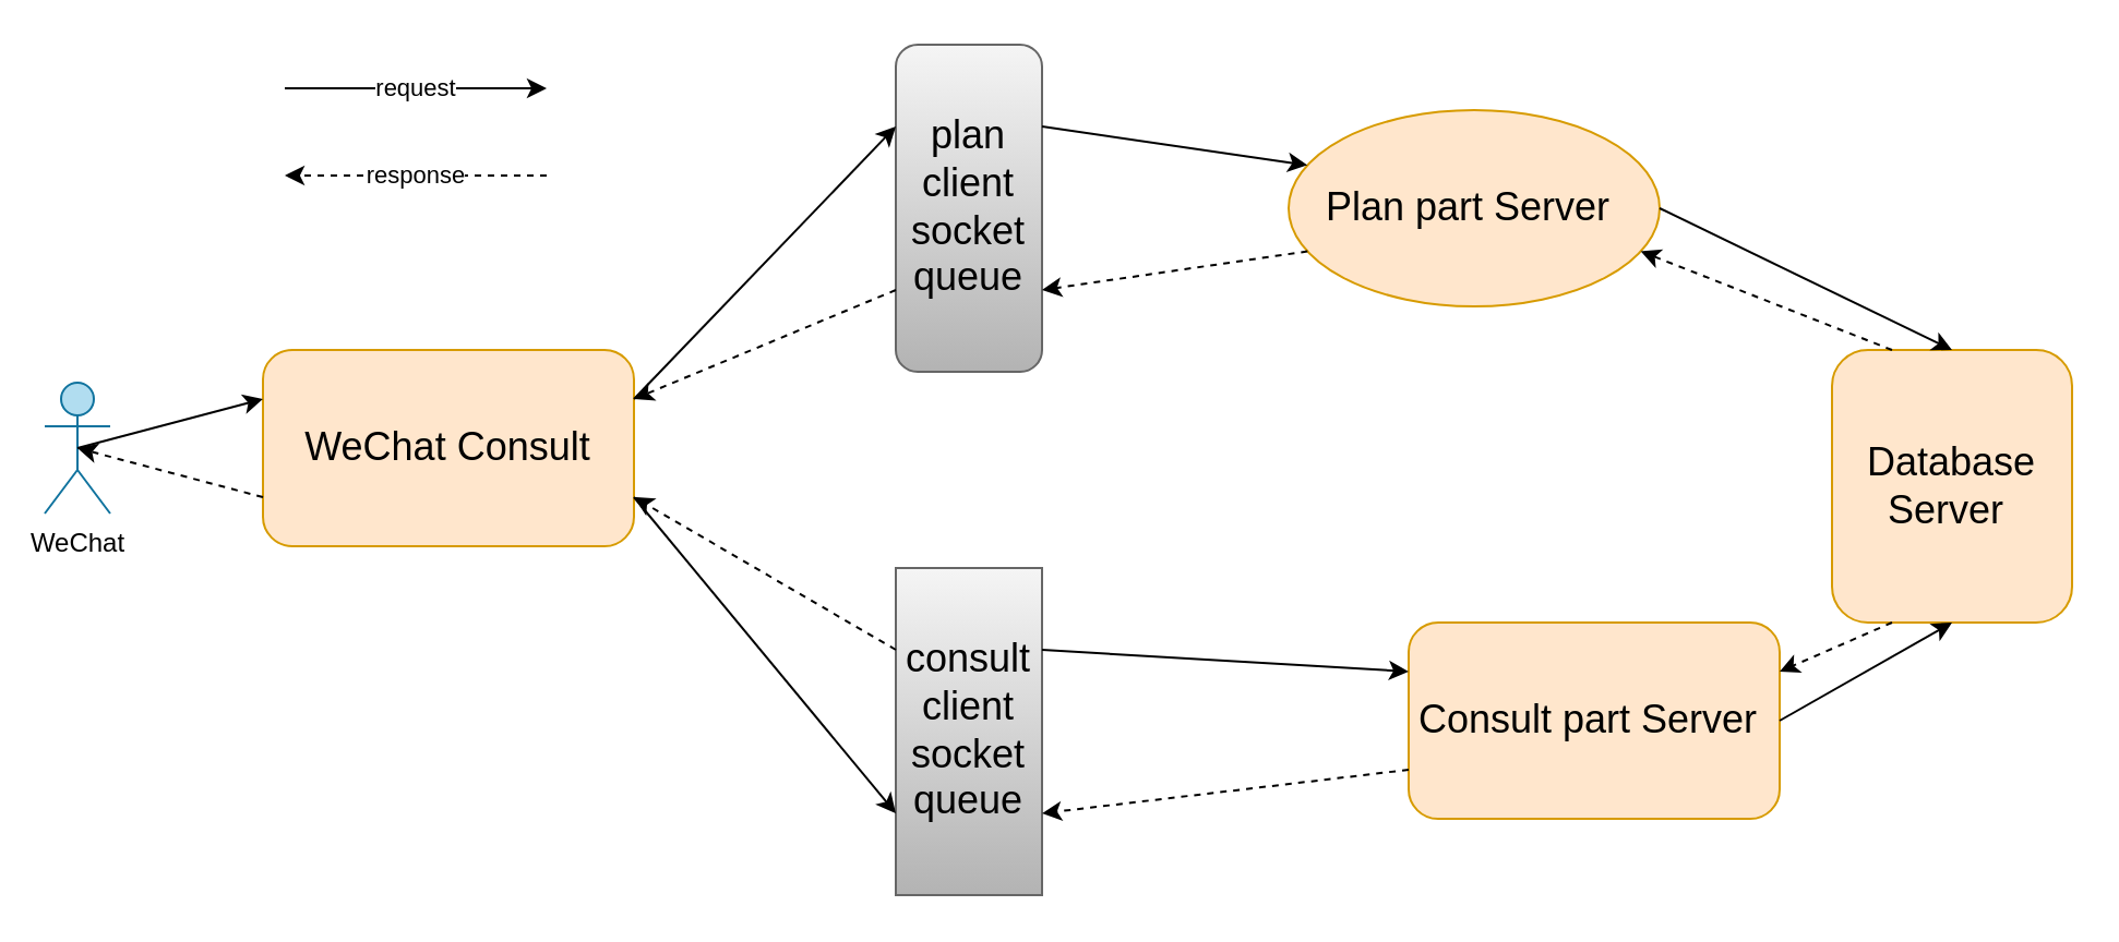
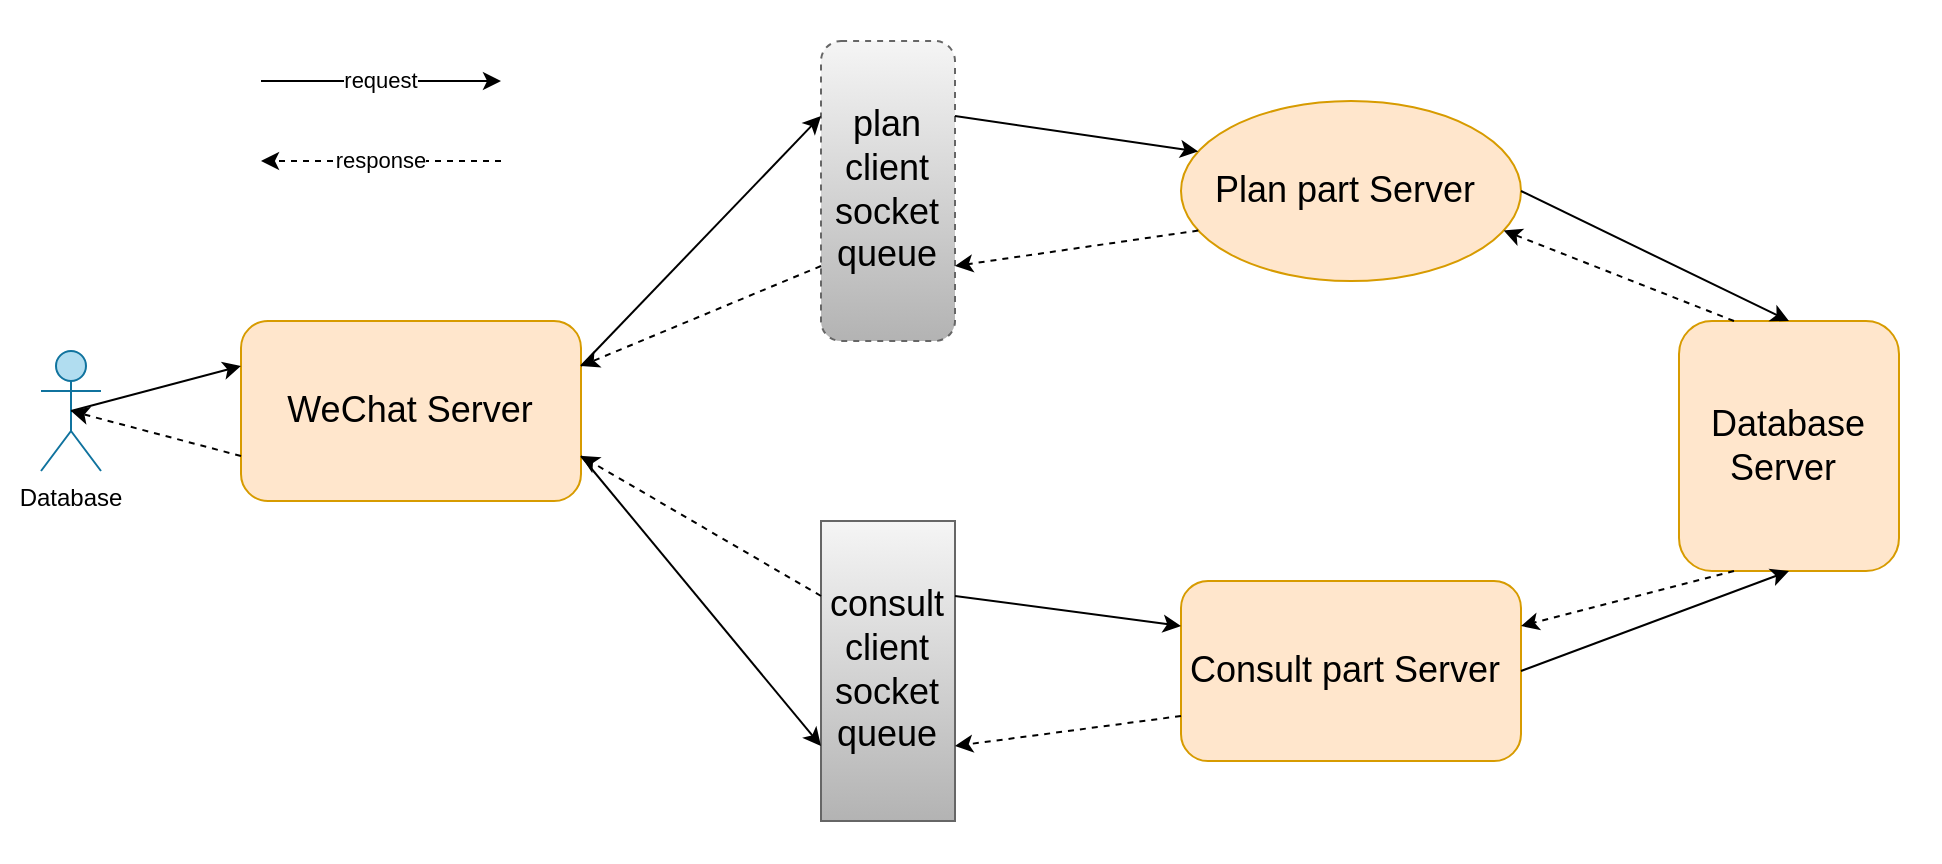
- <mxCell id="6" value="&lt;font style=&quot;font-size: 18px&quot;&gt;plan client socket queue&lt;/font&gt;" style="rounded=1;whiteSpace=wrap;html=1;glass=0;fillColor=#f5f5f5;strokeColor=#666666;gradientColor=#b3b3b3;" vertex="1" parent="1"><mxGeometry x="410" y="20" width="67" height="150" as="geometry" /></mxCell>
+ <mxCell id="6" value="&lt;font style=&quot;font-size: 18px&quot;&gt;plan client socket queue&lt;/font&gt;" style="rounded=1;whiteSpace=wrap;html=1;glass=0;fillColor=#f5f5f5;strokeColor=#666666;gradientColor=#b3b3b3;dashed=1;" vertex="1" parent="1"><mxGeometry x="410" y="20" width="67" height="150" as="geometry" /></mxCell>
- <mxCell id="5" value="&lt;span style=&quot;font-size: 18px&quot;&gt;WeChat Consult&lt;/span&gt;" style="rounded=1;whiteSpace=wrap;html=1;glass=0;fillColor=#ffe6cc;strokeColor=#d79b00;" vertex="1" parent="1"><mxGeometry x="120" y="160" width="170" height="90" as="geometry" /></mxCell>
+ <mxCell id="5" value="&lt;span style=&quot;font-size: 18px&quot;&gt;WeChat Server&lt;/span&gt;" style="rounded=1;whiteSpace=wrap;html=1;glass=0;fillColor=#ffe6cc;strokeColor=#d79b00;" vertex="1" parent="1"><mxGeometry x="120" y="160" width="170" height="90" as="geometry" /></mxCell>
- <mxCell id="4" value="WeChat" style="shape=umlActor;verticalLabelPosition=bottom;labelBackgroundColor=#ffffff;verticalAlign=top;html=1;outlineConnect=0;glass=0;fillColor=#b1ddf0;strokeColor=#10739e;" vertex="1" parent="1"><mxGeometry x="20" y="175" width="30" height="60" as="geometry" /></mxCell>
+ <mxCell id="4" value="Database" style="shape=umlActor;verticalLabelPosition=bottom;labelBackgroundColor=#ffffff;verticalAlign=top;html=1;outlineConnect=0;glass=0;fillColor=#b1ddf0;strokeColor=#10739e;" vertex="1" parent="1"><mxGeometry x="20" y="175" width="30" height="60" as="geometry" /></mxCell>
- <mxCell id="3" value="&lt;font style=&quot;font-size: 18px&quot;&gt;Consult part Server&amp;nbsp;&lt;/font&gt;" style="rounded=1;whiteSpace=wrap;html=1;glass=0;fillColor=#ffe6cc;strokeColor=#d79b00;" vertex="1" parent="1"><mxGeometry x="645" y="285" width="170" height="90" as="geometry" /></mxCell>
+ <mxCell id="3" value="&lt;font style=&quot;font-size: 18px&quot;&gt;Consult part Server&amp;nbsp;&lt;/font&gt;" style="rounded=1;whiteSpace=wrap;html=1;glass=0;fillColor=#ffe6cc;strokeColor=#d79b00;" vertex="1" parent="1"><mxGeometry x="590" y="290" width="170" height="90" as="geometry" /></mxCell>
